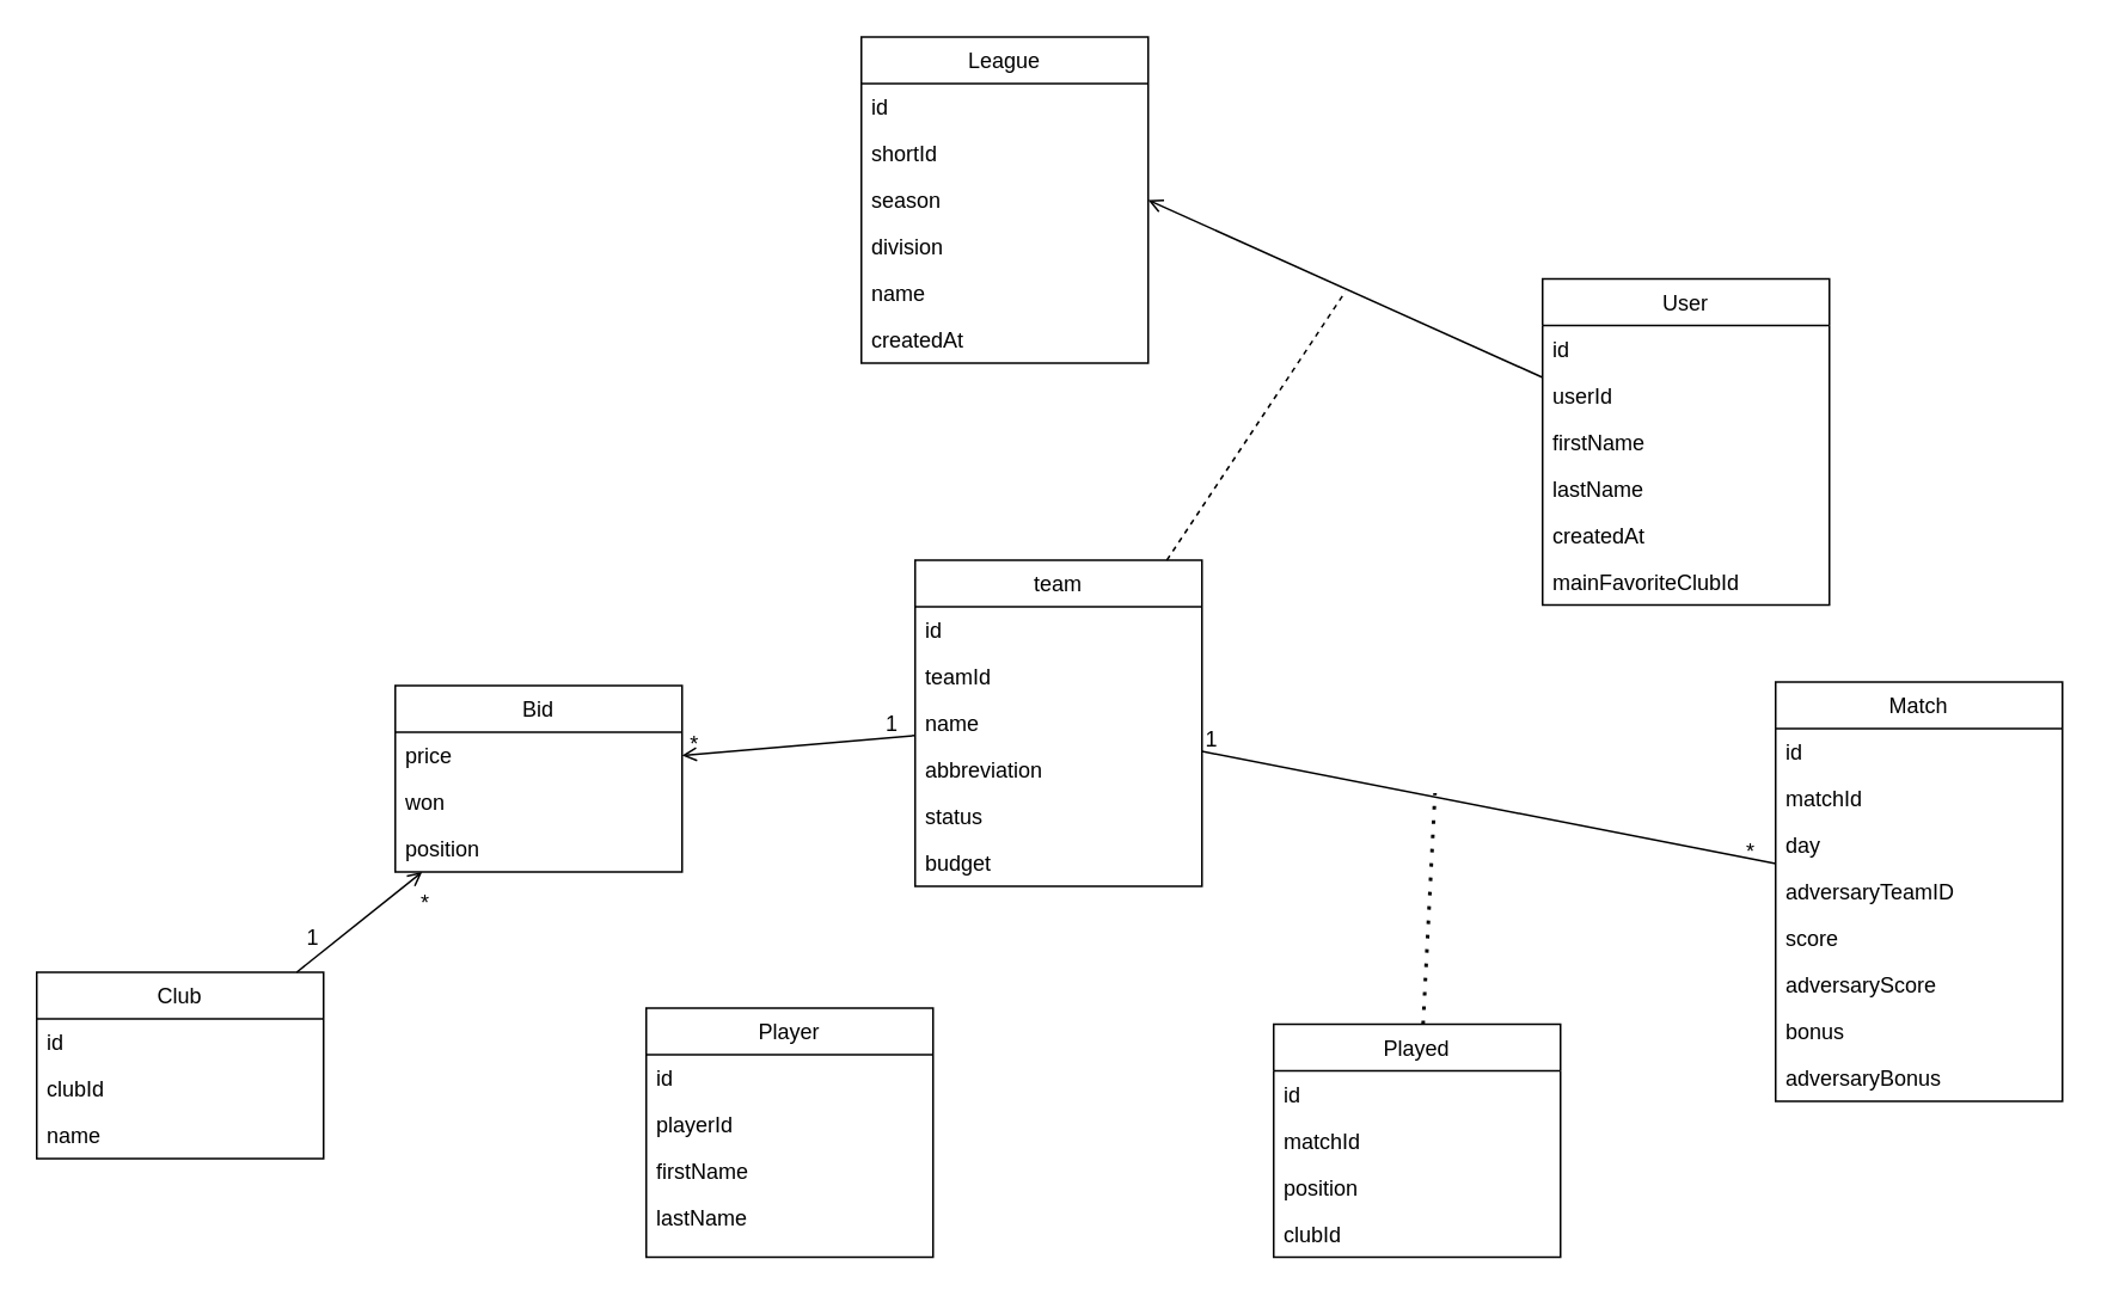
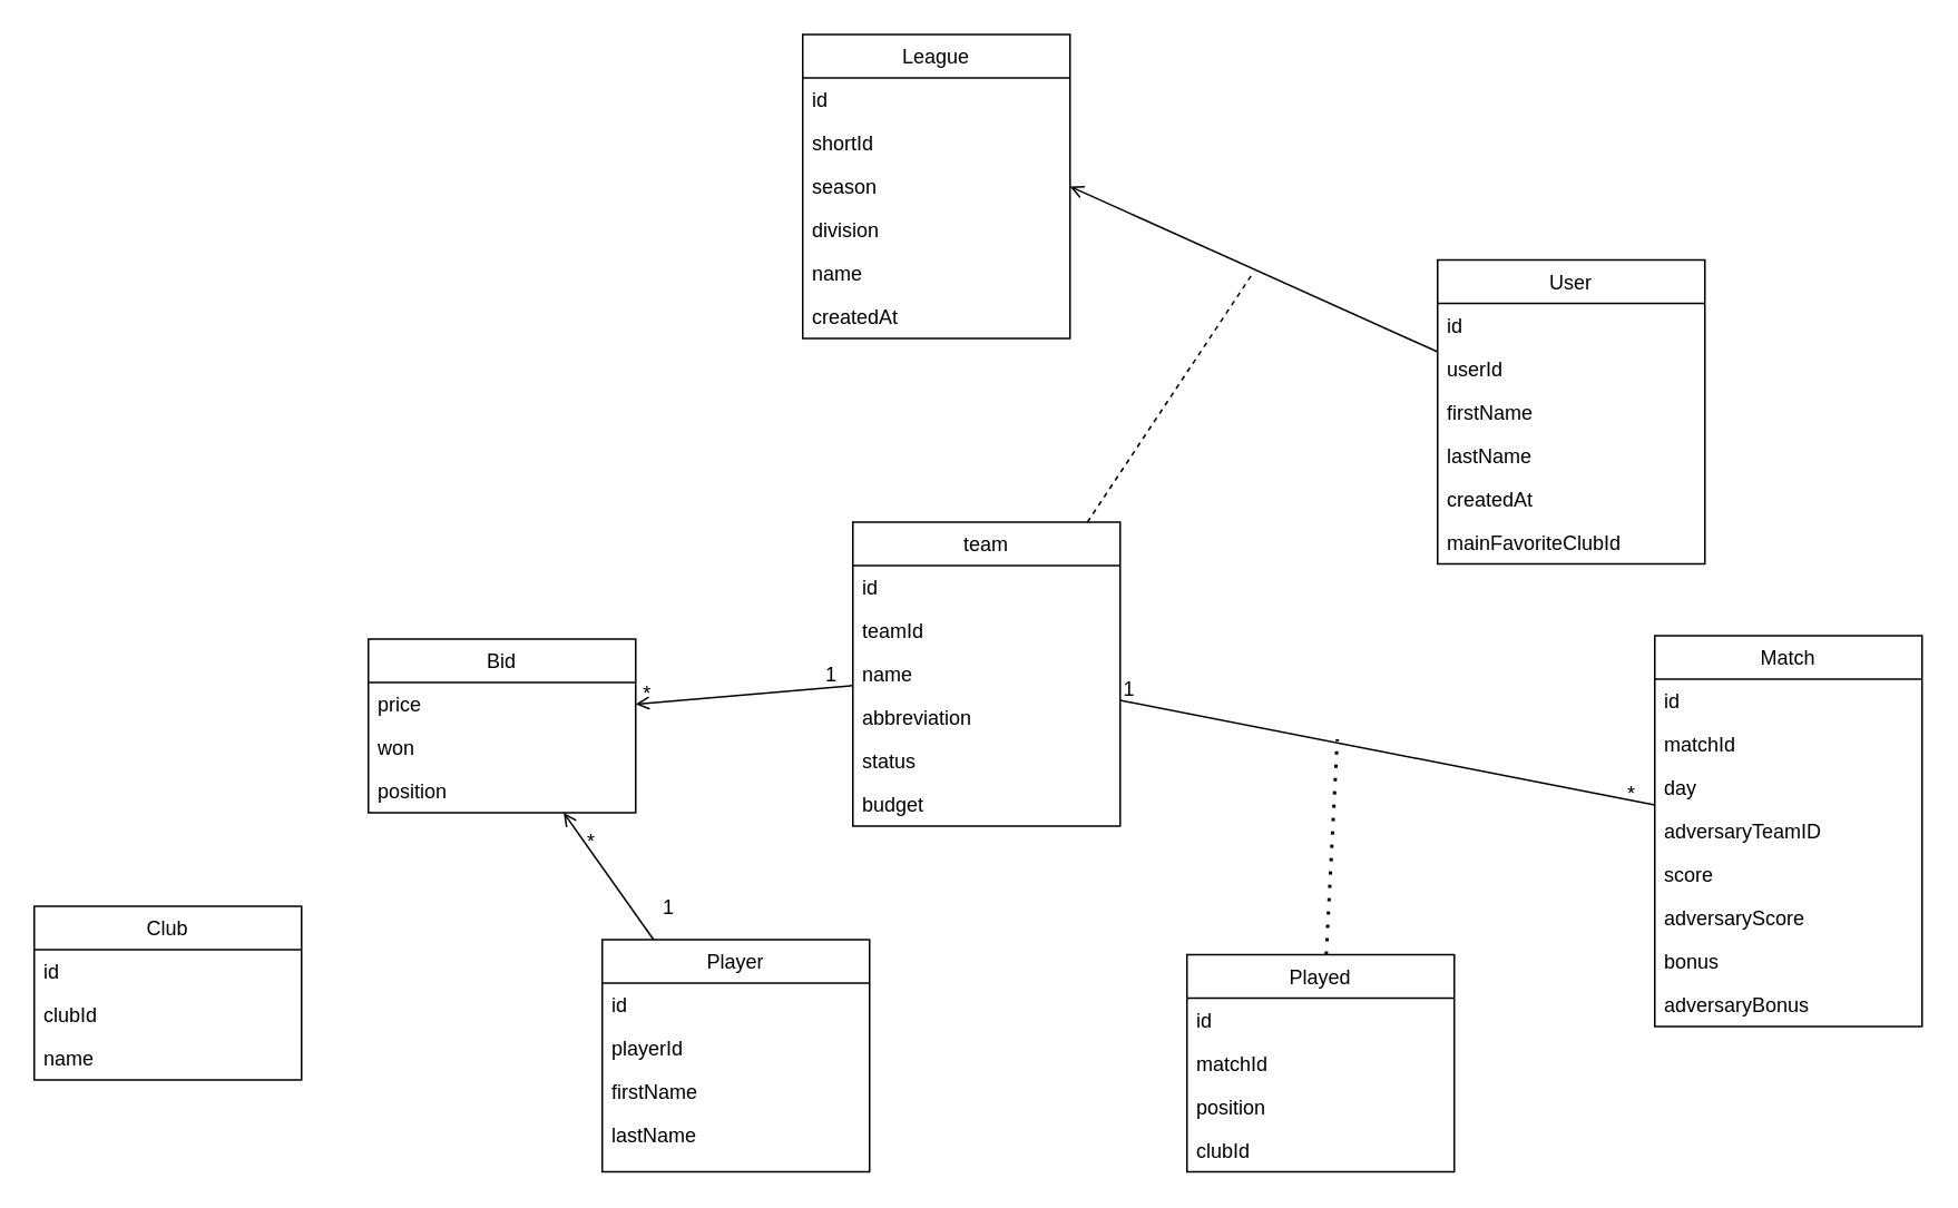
- <mxCell id="63" value="" style="endArrow=open;shadow=0;strokeWidth=1;rounded=0;endFill=1;elbow=vertical;" edge="1" parent="1" source="9" target="35"><mxGeometry relative="1" as="geometry"><mxPoint x="383.724" y="639" as="sourcePoint" /><mxPoint x="329.66" y="496" as="targetPoint" /><Array as="points" /></mxGeometry></mxCell>
- <mxCell id="64" value="1" style="resizable=0;align=left;verticalAlign=bottom;labelBackgroundColor=none;fontSize=12;" connectable="0" vertex="1" parent="63"><mxGeometry x="-1" relative="1" as="geometry"><mxPoint x="4" y="-11" as="offset" /></mxGeometry></mxCell>
- <mxCell id="65" value="*" style="resizable=0;align=right;verticalAlign=bottom;labelBackgroundColor=none;fontSize=12;" connectable="0" vertex="1" parent="63"><mxGeometry x="1" relative="1" as="geometry"><mxPoint x="5" y="26" as="offset" /></mxGeometry></mxCell>
+ <mxCell id="39" value="" style="endArrow=open;shadow=0;strokeWidth=1;rounded=0;endFill=1;elbow=vertical;" edge="1" parent="1" source="13" target="35"><mxGeometry relative="1" as="geometry"><mxPoint x="567.785" y="554" as="sourcePoint" /><mxPoint x="504" y="631" as="targetPoint" /><Array as="points" /></mxGeometry></mxCell>
+ <mxCell id="40" value="1" style="resizable=0;align=left;verticalAlign=bottom;labelBackgroundColor=none;fontSize=12;" connectable="0" vertex="1" parent="39"><mxGeometry x="-1" relative="1" as="geometry"><mxPoint x="4" y="-11" as="offset" /></mxGeometry></mxCell>
+ <mxCell id="41" value="*" style="resizable=0;align=right;verticalAlign=bottom;labelBackgroundColor=none;fontSize=12;" connectable="0" vertex="1" parent="39"><mxGeometry x="1" relative="1" as="geometry"><mxPoint x="20" y="26" as="offset" /></mxGeometry></mxCell>
